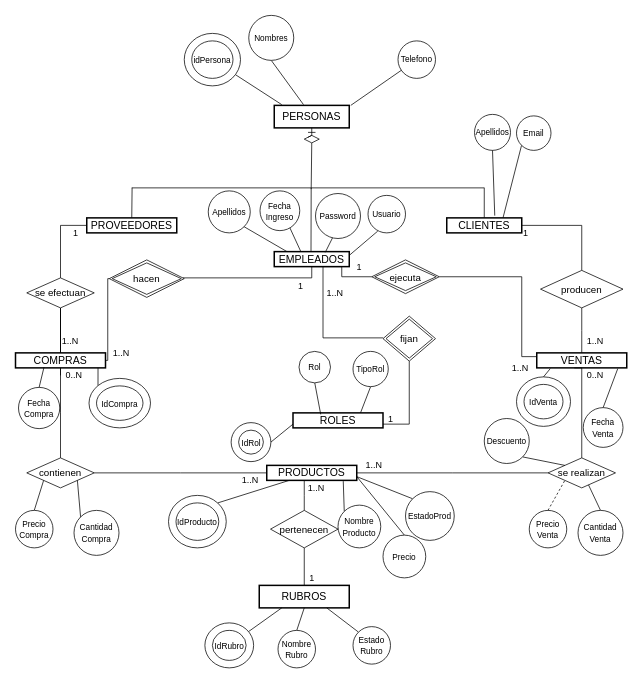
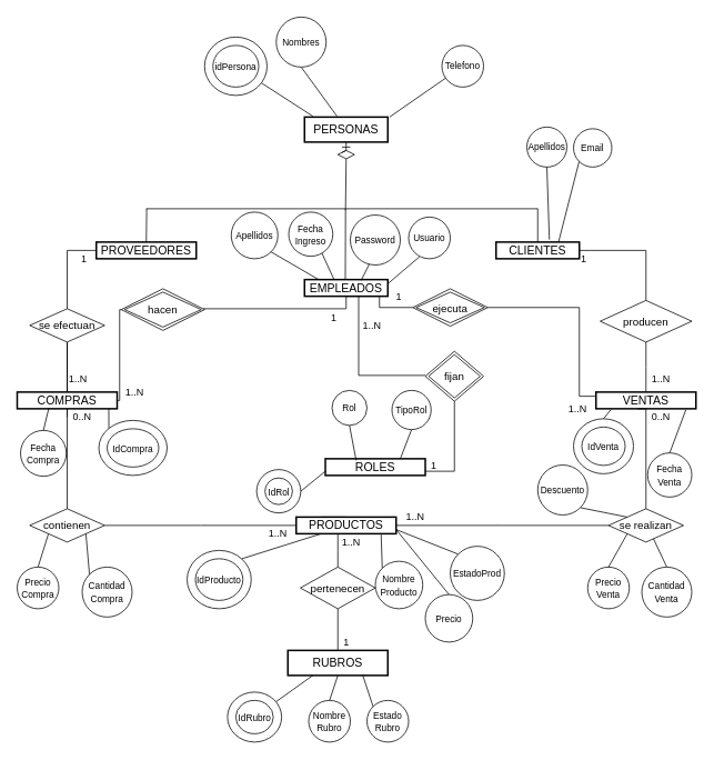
- <mxCell id="90" style="edgeStyle=none;rounded=0;orthogonalLoop=1;jettySize=auto;html=1;exitX=0.5;exitY=0;exitDx=0;exitDy=0;entryX=0;entryY=1;entryDx=0;entryDy=0;endArrow=none;endFill=0;dashed=1;" parent="1" source="91" target="34" edge="1"><mxGeometry relative="1" as="geometry" /></mxCell>
+ <mxCell id="90" style="edgeStyle=none;rounded=0;orthogonalLoop=1;jettySize=auto;html=1;exitX=0.5;exitY=0;exitDx=0;exitDy=0;entryX=0;entryY=1;entryDx=0;entryDy=0;endArrow=none;endFill=0;" parent="1" source="91" target="34" edge="1"><mxGeometry relative="1" as="geometry" /></mxCell>
- <mxCell id="71" value="&lt;font style=&quot;font-size: 11px&quot;&gt;Estado&lt;br&gt;Rubro&lt;/font&gt;" style="ellipse;whiteSpace=wrap;html=1;aspect=fixed;" parent="1" vertex="1"><mxGeometry x="470" y="835" width="50" height="50" as="geometry" /></mxCell>
+ <mxCell id="71" value="&lt;font style=&quot;font-size: 11px&quot;&gt;Estado&lt;br&gt;Rubro&lt;/font&gt;" style="ellipse;whiteSpace=wrap;html=1;aspect=fixed;" parent="1" vertex="1"><mxGeometry x="440" y="840" width="50" height="50" as="geometry" /></mxCell>
